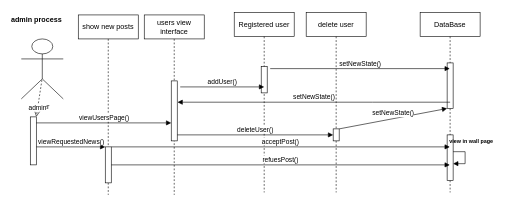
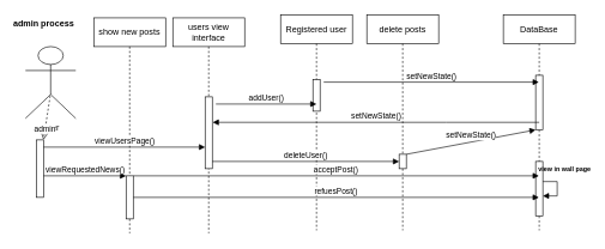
- <mxCell id="16" value="delete user" style="shape=umlLifeline;perimeter=lifelinePerimeter;whiteSpace=wrap;html=1;container=0;dropTarget=0;collapsible=0;recursiveResize=0;outlineConnect=0;portConstraint=eastwest;newEdgeStyle={&quot;edgeStyle&quot;:&quot;elbowEdgeStyle&quot;,&quot;elbow&quot;:&quot;vertical&quot;,&quot;curved&quot;:0,&quot;rounded&quot;:0};" parent="1" vertex="1"><mxGeometry x="510" y="20" width="100" height="300" as="geometry" /></mxCell>
+ <mxCell id="16" value="delete posts" style="shape=umlLifeline;perimeter=lifelinePerimeter;whiteSpace=wrap;html=1;container=0;dropTarget=0;collapsible=0;recursiveResize=0;outlineConnect=0;portConstraint=eastwest;newEdgeStyle={&quot;edgeStyle&quot;:&quot;elbowEdgeStyle&quot;,&quot;elbow&quot;:&quot;vertical&quot;,&quot;curved&quot;:0,&quot;rounded&quot;:0};" parent="1" vertex="1"><mxGeometry x="510" y="20" width="100" height="300" as="geometry" /></mxCell>
